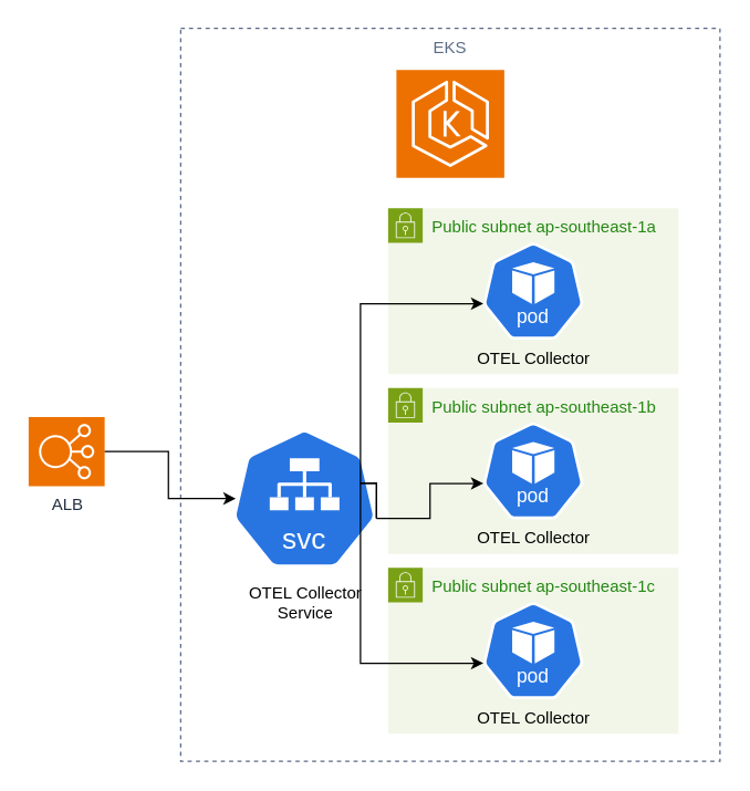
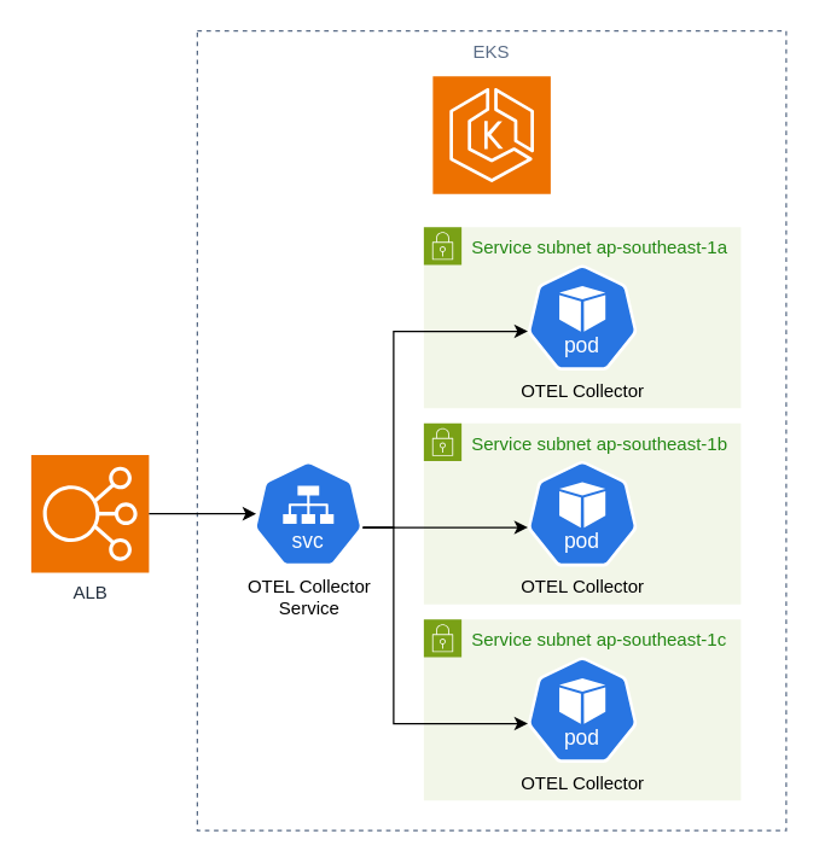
- <mxCell id="6" value="Public subnet ap-southeast-1a" style="points=[[0,0],[0.25,0],[0.5,0],[0.75,0],[1,0],[1,0.25],[1,0.5],[1,0.75],[1,1],[0.75,1],[0.5,1],[0.25,1],[0,1],[0,0.75],[0,0.5],[0,0.25]];outlineConnect=0;gradientColor=none;html=1;whiteSpace=wrap;fontSize=12;fontStyle=0;container=1;pointerEvents=0;collapsible=0;recursiveResize=0;shape=mxgraph.aws4.group;grIcon=mxgraph.aws4.group_security_group;grStroke=0;strokeColor=#7AA116;fillColor=#F2F6E8;verticalAlign=top;align=left;spacingLeft=30;fontColor=#248814;dashed=0;" vertex="1" parent="1"><mxGeometry x="280" y="150" width="210" height="120" as="geometry" /></mxCell>
+ <mxCell id="6" value="Service subnet ap-southeast-1a" style="points=[[0,0],[0.25,0],[0.5,0],[0.75,0],[1,0],[1,0.25],[1,0.5],[1,0.75],[1,1],[0.75,1],[0.5,1],[0.25,1],[0,1],[0,0.75],[0,0.5],[0,0.25]];outlineConnect=0;gradientColor=none;html=1;whiteSpace=wrap;fontSize=12;fontStyle=0;container=1;pointerEvents=0;collapsible=0;recursiveResize=0;shape=mxgraph.aws4.group;grIcon=mxgraph.aws4.group_security_group;grStroke=0;strokeColor=#7AA116;fillColor=#F2F6E8;verticalAlign=top;align=left;spacingLeft=30;fontColor=#248814;dashed=0;" vertex="1" parent="1"><mxGeometry x="280" y="150" width="210" height="120" as="geometry" /></mxCell>
- <mxCell id="8" value="Public subnet ap-southeast-1b" style="points=[[0,0],[0.25,0],[0.5,0],[0.75,0],[1,0],[1,0.25],[1,0.5],[1,0.75],[1,1],[0.75,1],[0.5,1],[0.25,1],[0,1],[0,0.75],[0,0.5],[0,0.25]];outlineConnect=0;gradientColor=none;html=1;whiteSpace=wrap;fontSize=12;fontStyle=0;container=1;pointerEvents=0;collapsible=0;recursiveResize=0;shape=mxgraph.aws4.group;grIcon=mxgraph.aws4.group_security_group;grStroke=0;strokeColor=#7AA116;fillColor=#F2F6E8;verticalAlign=top;align=left;spacingLeft=30;fontColor=#248814;dashed=0;" vertex="1" parent="1"><mxGeometry x="280" y="280" width="210" height="120" as="geometry" /></mxCell>
+ <mxCell id="8" value="Service subnet ap-southeast-1b" style="points=[[0,0],[0.25,0],[0.5,0],[0.75,0],[1,0],[1,0.25],[1,0.5],[1,0.75],[1,1],[0.75,1],[0.5,1],[0.25,1],[0,1],[0,0.75],[0,0.5],[0,0.25]];outlineConnect=0;gradientColor=none;html=1;whiteSpace=wrap;fontSize=12;fontStyle=0;container=1;pointerEvents=0;collapsible=0;recursiveResize=0;shape=mxgraph.aws4.group;grIcon=mxgraph.aws4.group_security_group;grStroke=0;strokeColor=#7AA116;fillColor=#F2F6E8;verticalAlign=top;align=left;spacingLeft=30;fontColor=#248814;dashed=0;" vertex="1" parent="1"><mxGeometry x="280" y="280" width="210" height="120" as="geometry" /></mxCell>
- <mxCell id="4" value="ALB" style="sketch=0;points=[[0,0,0],[0.25,0,0],[0.5,0,0],[0.75,0,0],[1,0,0],[0,1,0],[0.25,1,0],[0.5,1,0],[0.75,1,0],[1,1,0],[0,0.25,0],[0,0.5,0],[0,0.75,0],[1,0.25,0],[1,0.5,0],[1,0.75,0]];outlineConnect=0;fontColor=#232F3E;fillColor=#ED7100;strokeColor=#ffffff;dashed=0;verticalLabelPosition=bottom;verticalAlign=top;align=center;html=1;fontSize=12;fontStyle=0;aspect=fixed;shape=mxgraph.aws4.resourceIcon;resIcon=mxgraph.aws4.elastic_load_balancing;" vertex="1" parent="1"><mxGeometry x="20" y="301" width="55" height="50" as="geometry" /></mxCell>
+ <mxCell id="4" value="ALB" style="sketch=0;points=[[0,0,0],[0.25,0,0],[0.5,0,0],[0.75,0,0],[1,0,0],[0,1,0],[0.25,1,0],[0.5,1,0],[0.75,1,0],[1,1,0],[0,0.25,0],[0,0.5,0],[0,0.75,0],[1,0.25,0],[1,0.5,0],[1,0.75,0]];outlineConnect=0;fontColor=#232F3E;fillColor=#ED7100;strokeColor=#ffffff;dashed=0;verticalLabelPosition=bottom;verticalAlign=top;align=center;html=1;fontSize=12;fontStyle=0;aspect=fixed;shape=mxgraph.aws4.resourceIcon;resIcon=mxgraph.aws4.elastic_load_balancing;" vertex="1" parent="1"><mxGeometry x="20" y="301" width="78" height="78" as="geometry" /></mxCell>
- <mxCell id="5" value="OTEL Collector&lt;div&gt;Service&lt;/div&gt;" style="aspect=fixed;sketch=0;html=1;dashed=0;whitespace=wrap;verticalLabelPosition=bottom;verticalAlign=top;fillColor=#2875E2;strokeColor=#ffffff;points=[[0.005,0.63,0],[0.1,0.2,0],[0.9,0.2,0],[0.5,0,0],[0.995,0.63,0],[0.72,0.99,0],[0.5,1,0],[0.28,0.99,0]];shape=mxgraph.kubernetes.icon2;kubernetesLabel=1;prIcon=svc" vertex="1" parent="1"><mxGeometry x="167.08" y="305" width="105" height="110" as="geometry" /></mxCell>
+ <mxCell id="5" value="OTEL Collector&lt;div&gt;Service&lt;/div&gt;" style="aspect=fixed;sketch=0;html=1;dashed=0;whitespace=wrap;verticalLabelPosition=bottom;verticalAlign=top;fillColor=#2875E2;strokeColor=#ffffff;points=[[0.005,0.63,0],[0.1,0.2,0],[0.9,0.2,0],[0.5,0,0],[0.995,0.63,0],[0.72,0.99,0],[0.5,1,0],[0.28,0.99,0]];shape=mxgraph.kubernetes.icon2;kubernetesLabel=1;prIcon=svc" vertex="1" parent="1"><mxGeometry x="167.08" y="305" width="72.92" height="70" as="geometry" /></mxCell>
- <mxCell id="10" value="Public subnet ap-southeast-1c" style="points=[[0,0],[0.25,0],[0.5,0],[0.75,0],[1,0],[1,0.25],[1,0.5],[1,0.75],[1,1],[0.75,1],[0.5,1],[0.25,1],[0,1],[0,0.75],[0,0.5],[0,0.25]];outlineConnect=0;gradientColor=none;html=1;whiteSpace=wrap;fontSize=12;fontStyle=0;container=1;pointerEvents=0;collapsible=0;recursiveResize=0;shape=mxgraph.aws4.group;grIcon=mxgraph.aws4.group_security_group;grStroke=0;strokeColor=#7AA116;fillColor=#F2F6E8;verticalAlign=top;align=left;spacingLeft=30;fontColor=#248814;dashed=0;" vertex="1" parent="1"><mxGeometry x="280" y="410" width="210" height="120" as="geometry" /></mxCell>
+ <mxCell id="10" value="Service subnet ap-southeast-1c" style="points=[[0,0],[0.25,0],[0.5,0],[0.75,0],[1,0],[1,0.25],[1,0.5],[1,0.75],[1,1],[0.75,1],[0.5,1],[0.25,1],[0,1],[0,0.75],[0,0.5],[0,0.25]];outlineConnect=0;gradientColor=none;html=1;whiteSpace=wrap;fontSize=12;fontStyle=0;container=1;pointerEvents=0;collapsible=0;recursiveResize=0;shape=mxgraph.aws4.group;grIcon=mxgraph.aws4.group_security_group;grStroke=0;strokeColor=#7AA116;fillColor=#F2F6E8;verticalAlign=top;align=left;spacingLeft=30;fontColor=#248814;dashed=0;" vertex="1" parent="1"><mxGeometry x="280" y="410" width="210" height="120" as="geometry" /></mxCell>
